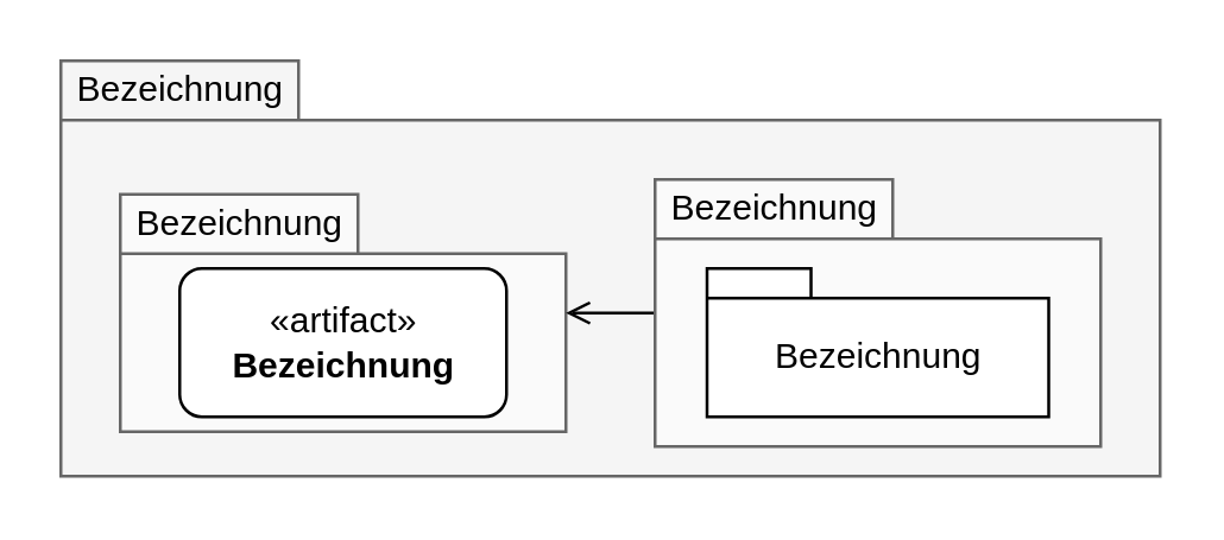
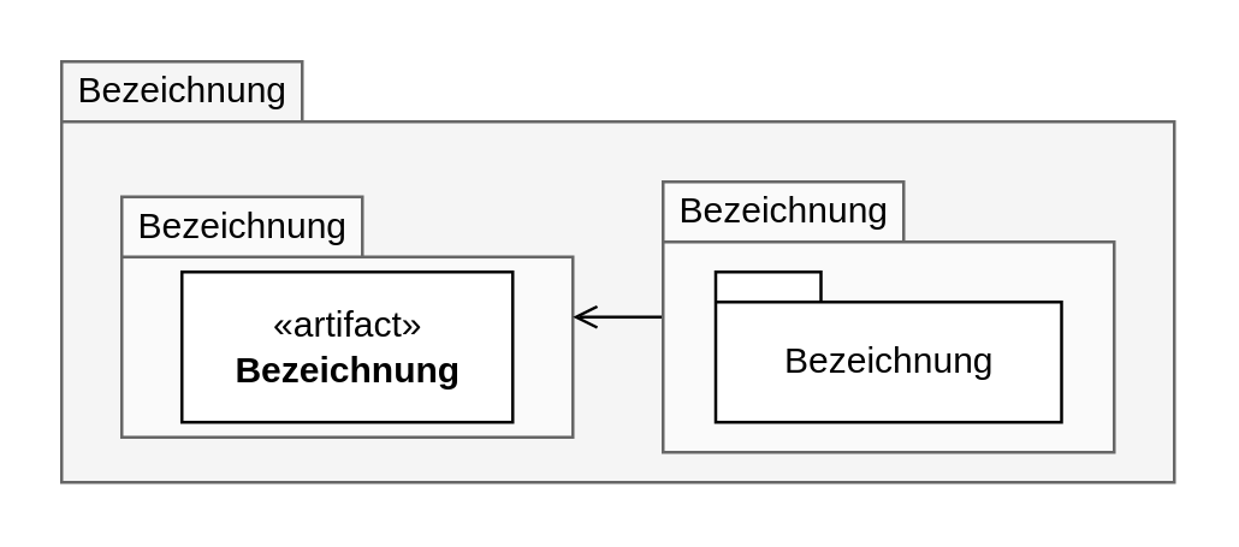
- <mxCell id="11" value="«artifact»&lt;br&gt;&lt;b&gt;Bezeichnung&lt;/b&gt;" style="html=1;rounded=1;" vertex="1" parent="1"><mxGeometry x="60" y="90" width="110" height="50" as="geometry" /></mxCell>
+ <mxCell id="11" value="«artifact»&lt;br&gt;&lt;b&gt;Bezeichnung&lt;/b&gt;" style="html=1;" vertex="1" parent="1"><mxGeometry x="60" y="90" width="110" height="50" as="geometry" /></mxCell>
